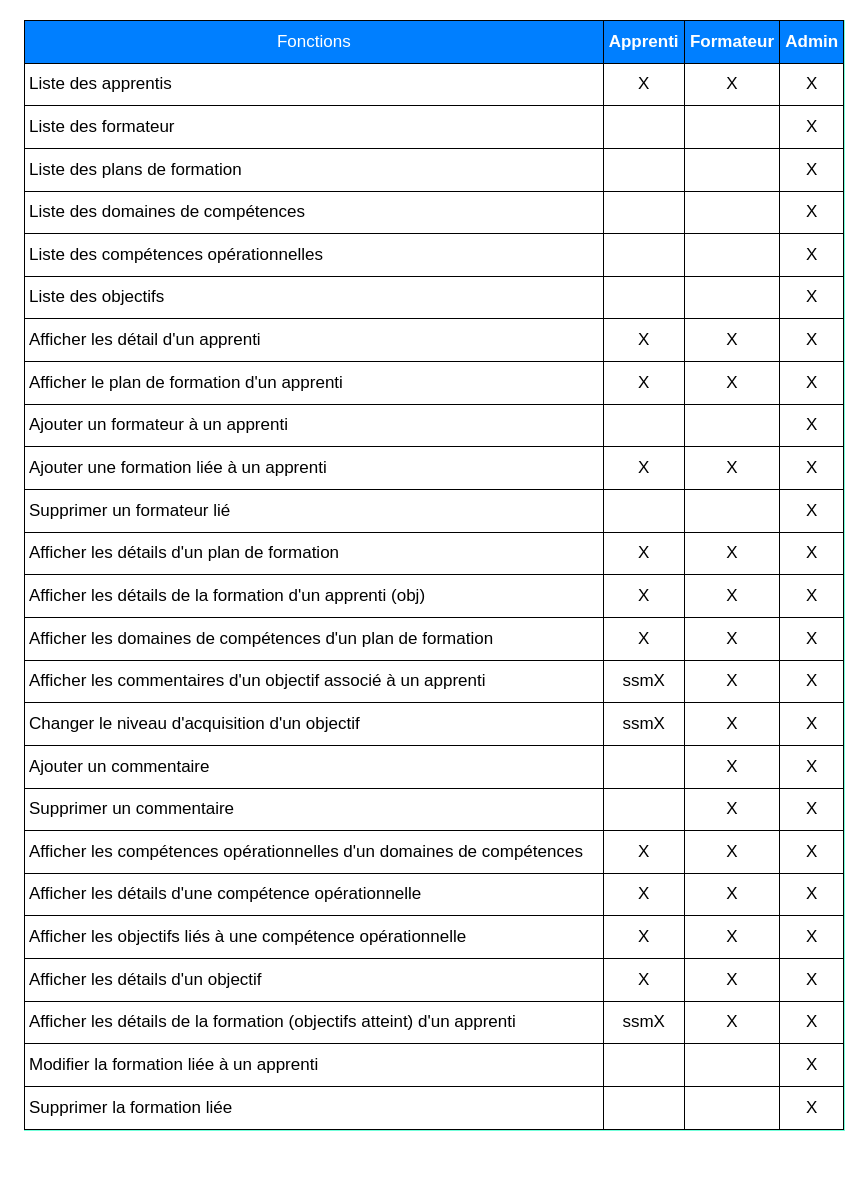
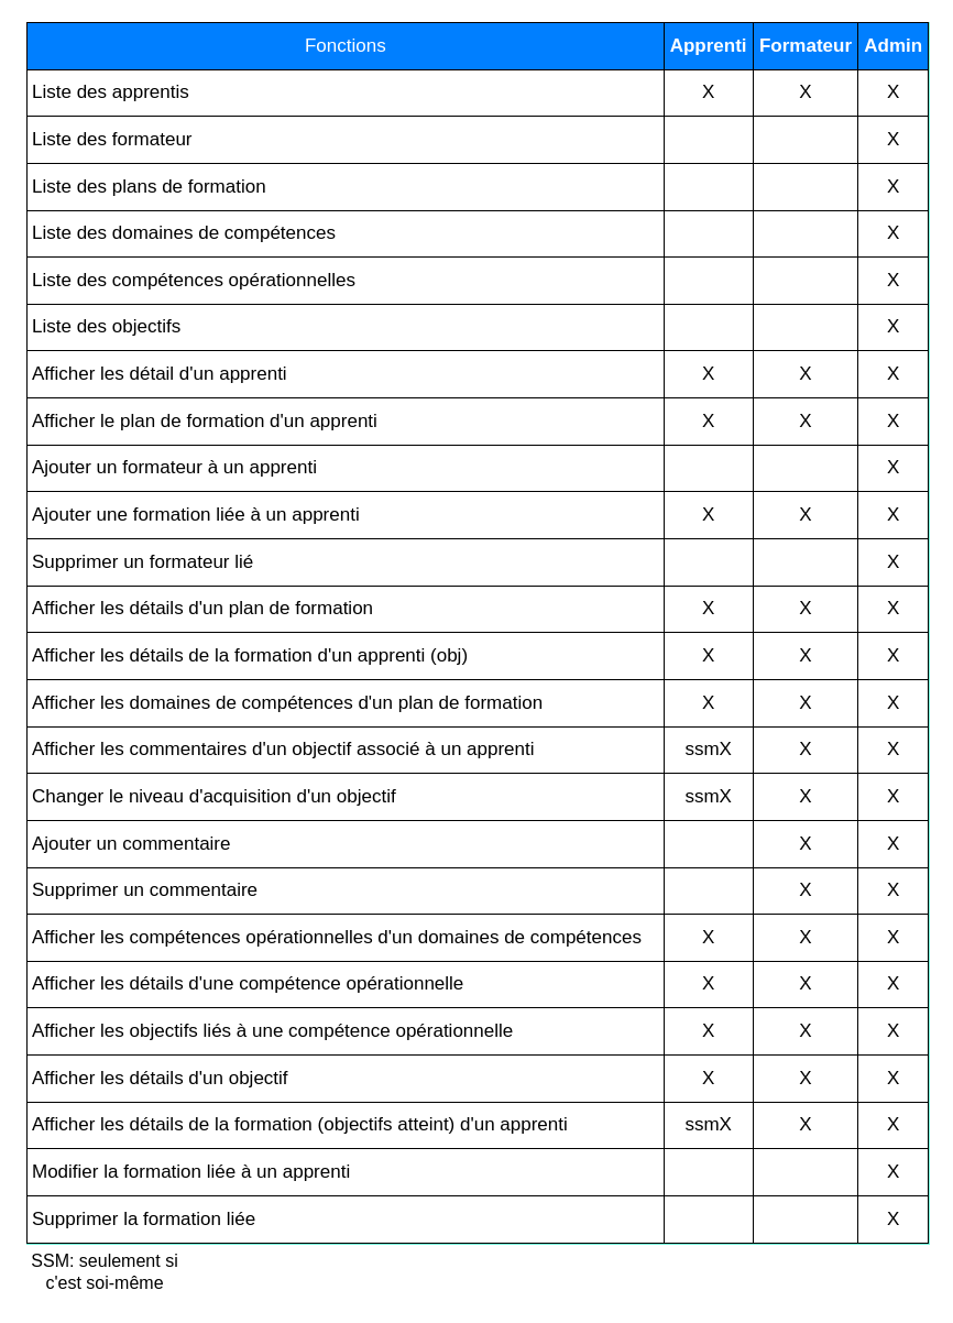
+ <mxCell id="3" value="&lt;font style=&quot;font-size: 16px&quot;&gt;SSM: seulement si c'est soi-même&lt;/font&gt;" style="text;html=1;strokeColor=none;fillColor=none;align=center;verticalAlign=middle;whiteSpace=wrap;rounded=0;" vertex="1" parent="1"><mxGeometry y="1130" width="150" height="50" as="geometry" x="20" /></mxCell>
